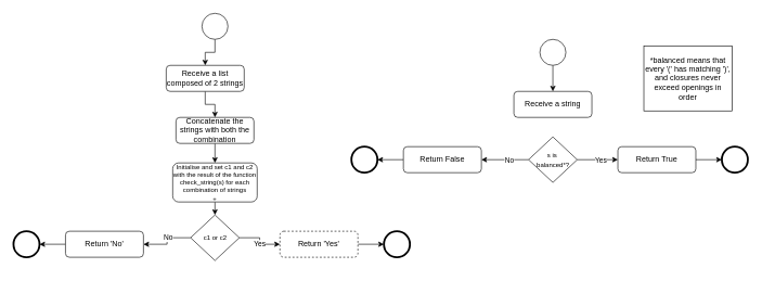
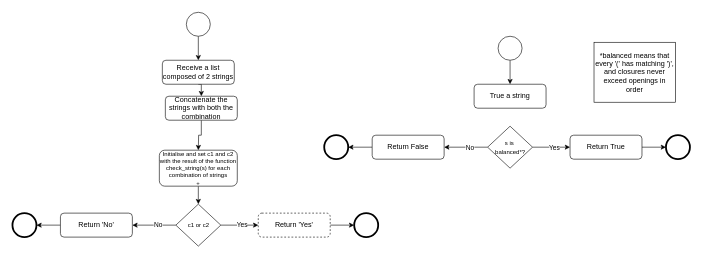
- <mxCell id="5" value="Receive a list composed of 2 strings" style="rounded=1;whiteSpace=wrap;html=1;" vertex="1" parent="1"><mxGeometry x="255" y="100" width="120" height="40" as="geometry" /></mxCell>
+ <mxCell id="5" value="Receive a list composed of 2 strings" style="rounded=1;whiteSpace=wrap;html=1;" vertex="1" parent="1"><mxGeometry x="270" y="100" width="120" height="40" as="geometry" /></mxCell>
- <mxCell id="23" value="Receive a string" style="rounded=1;whiteSpace=wrap;html=1;" vertex="1" parent="1"><mxGeometry x="790" y="140" width="120" height="40" as="geometry" /></mxCell>
+ <mxCell id="23" value="True a string" style="rounded=1;whiteSpace=wrap;html=1;" vertex="1" parent="1"><mxGeometry x="790" y="140" width="120" height="40" as="geometry" /></mxCell>
- <mxCell id="10" value="Concatenate the strings with both the combination" style="rounded=1;whiteSpace=wrap;html=1;" vertex="1" parent="1"><mxGeometry x="270" y="180" width="120" height="40" as="geometry" /></mxCell>
+ <mxCell id="10" value="Concatenate the strings with both the combination" style="rounded=1;whiteSpace=wrap;html=1;" vertex="1" parent="1"><mxGeometry x="275" y="160" width="120" height="40" as="geometry" /></mxCell>
- <mxCell id="15" value="&lt;font size=&quot;1&quot;&gt;c1 or c2&lt;/font&gt;" style="rhombus;whiteSpace=wrap;html=1;" vertex="1" parent="1"><mxGeometry x="292.5" y="330" width="75" height="70" as="geometry" /></mxCell>
+ <mxCell id="15" value="&lt;font size=&quot;1&quot;&gt;c1 or c2&lt;/font&gt;" style="rhombus;whiteSpace=wrap;html=1;" vertex="1" parent="1"><mxGeometry x="292.5" y="340" width="75" height="70" as="geometry" /></mxCell>
